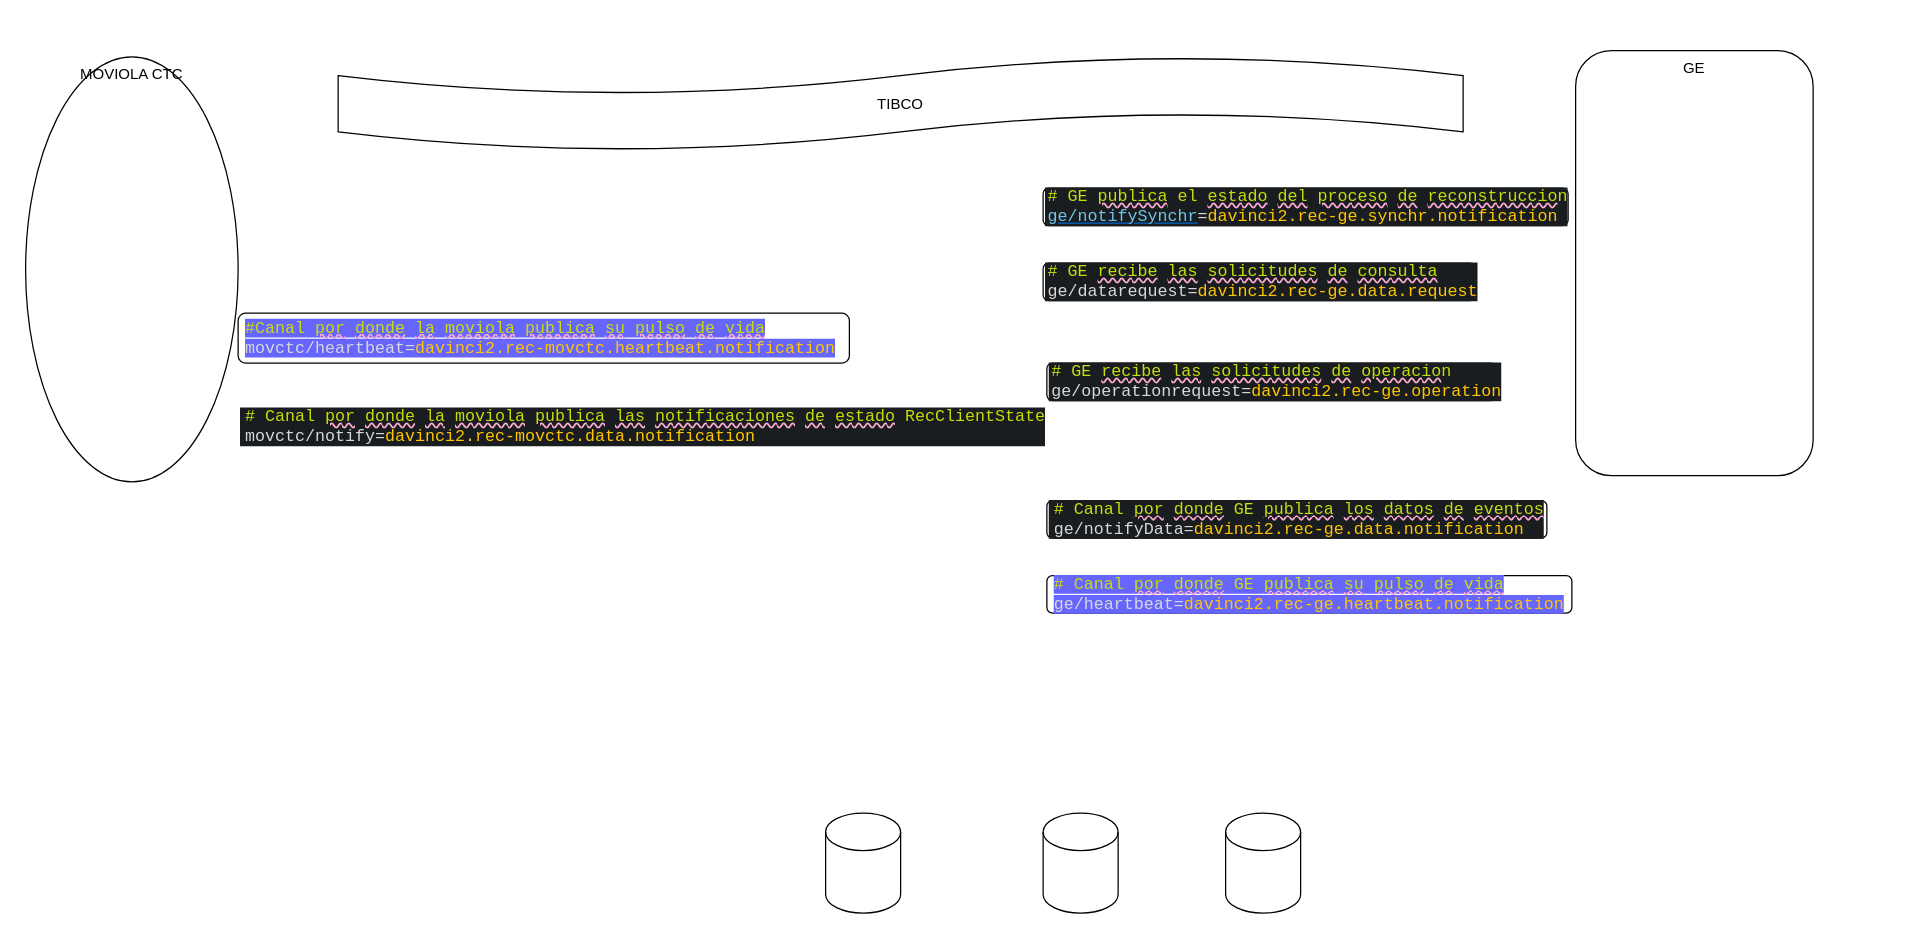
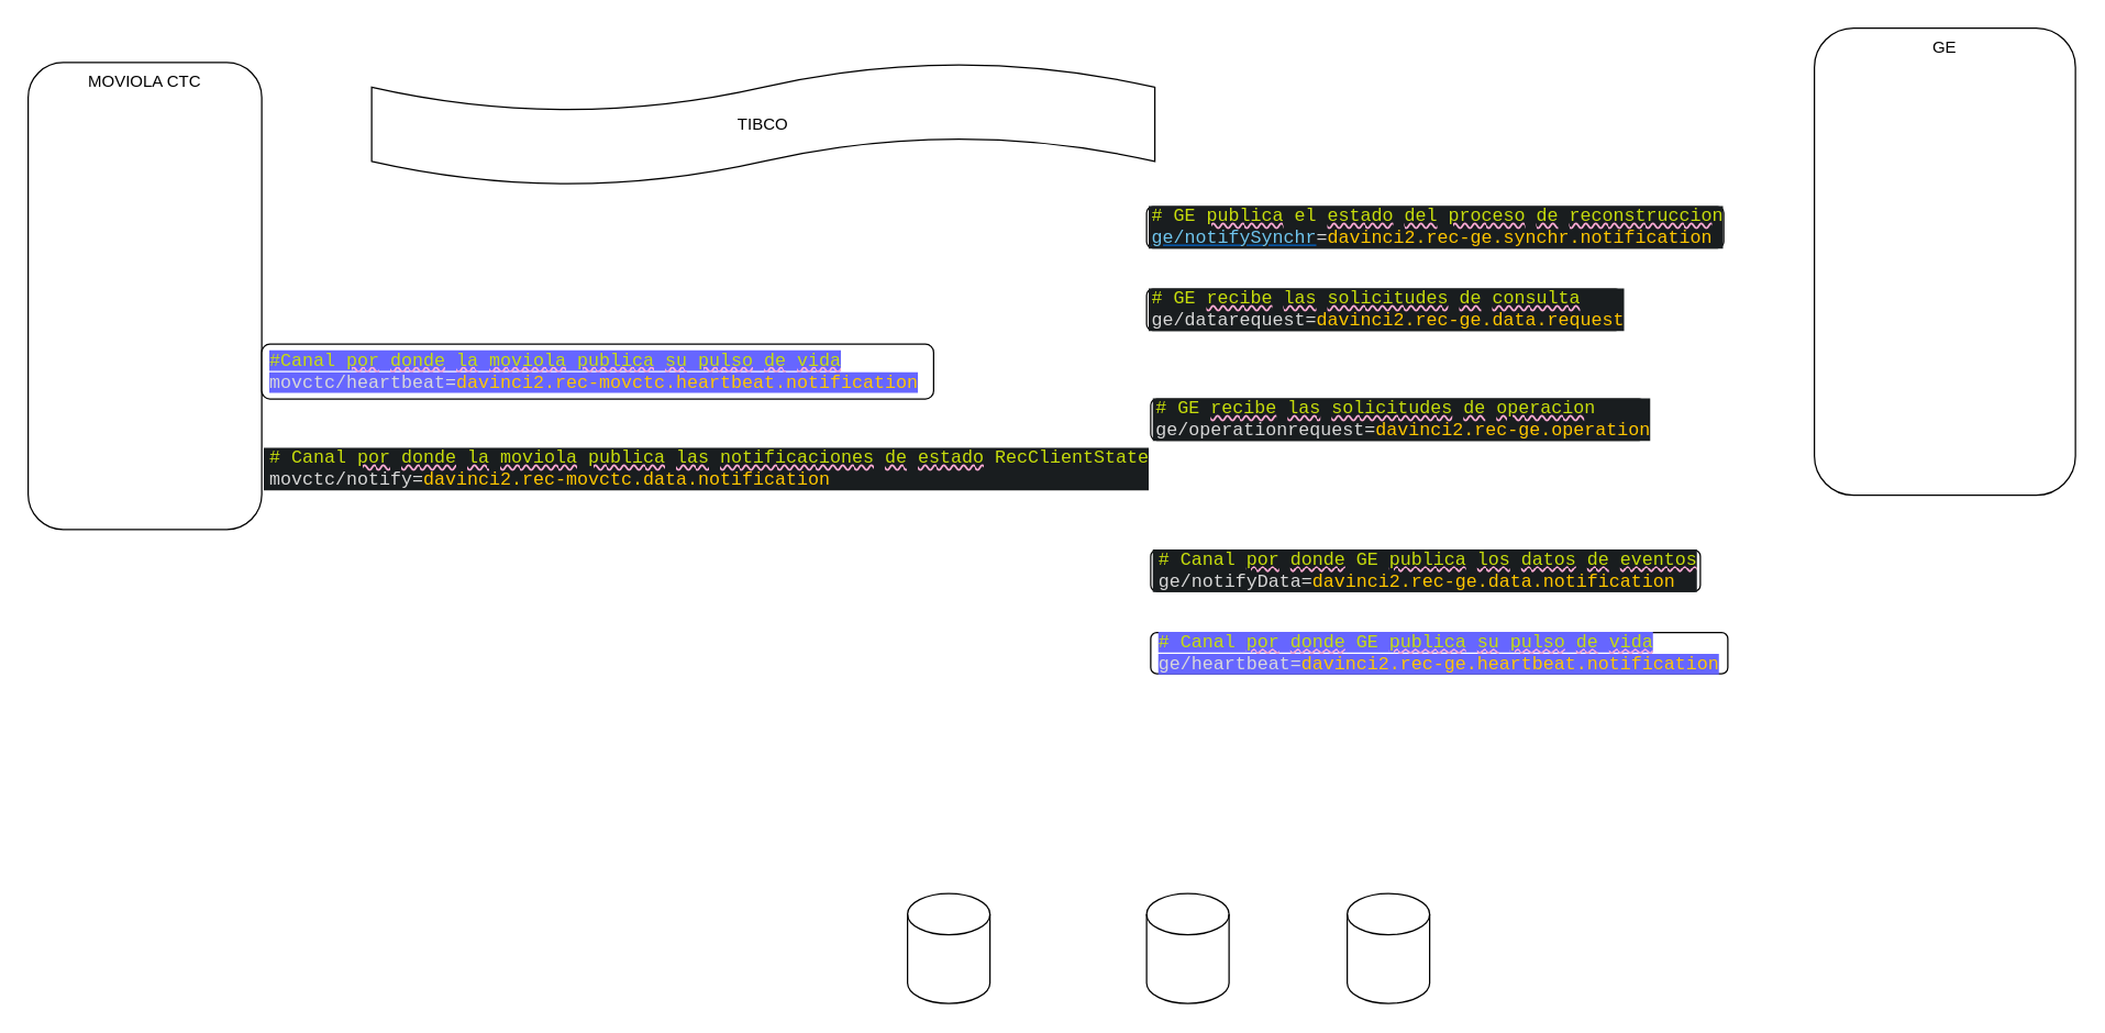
- <mxCell id="4" value="TIBCO" style="shape=tape;whiteSpace=wrap;html=1;" vertex="1" parent="1"><mxGeometry x="270" y="45" width="900" height="75" as="geometry" /></mxCell>
+ <mxCell id="4" value="TIBCO" style="shape=tape;whiteSpace=wrap;html=1;" vertex="1" parent="1"><mxGeometry x="270" y="45" width="570" height="90" as="geometry" /></mxCell>
- <mxCell id="3" value="GE" style="rounded=1;whiteSpace=wrap;html=1;verticalAlign=top;" vertex="1" parent="1"><mxGeometry x="1260" y="40" width="190" height="340" as="geometry" /></mxCell>
+ <mxCell id="3" value="GE" style="rounded=1;whiteSpace=wrap;html=1;verticalAlign=top;" vertex="1" parent="1"><mxGeometry x="1320" y="20" width="190" height="340" as="geometry" /></mxCell>
- <mxCell id="2" value="MOVIOLA CTC" style="ellipse;whiteSpace=wrap;html=1;verticalAlign=top;" vertex="1" parent="1"><mxGeometry x="20" y="45" width="170" height="340" as="geometry" /></mxCell>
+ <mxCell id="2" value="MOVIOLA CTC" style="rounded=1;whiteSpace=wrap;html=1;verticalAlign=top;" vertex="1" parent="1"><mxGeometry x="20" y="45" width="170" height="340" as="geometry" /></mxCell>
